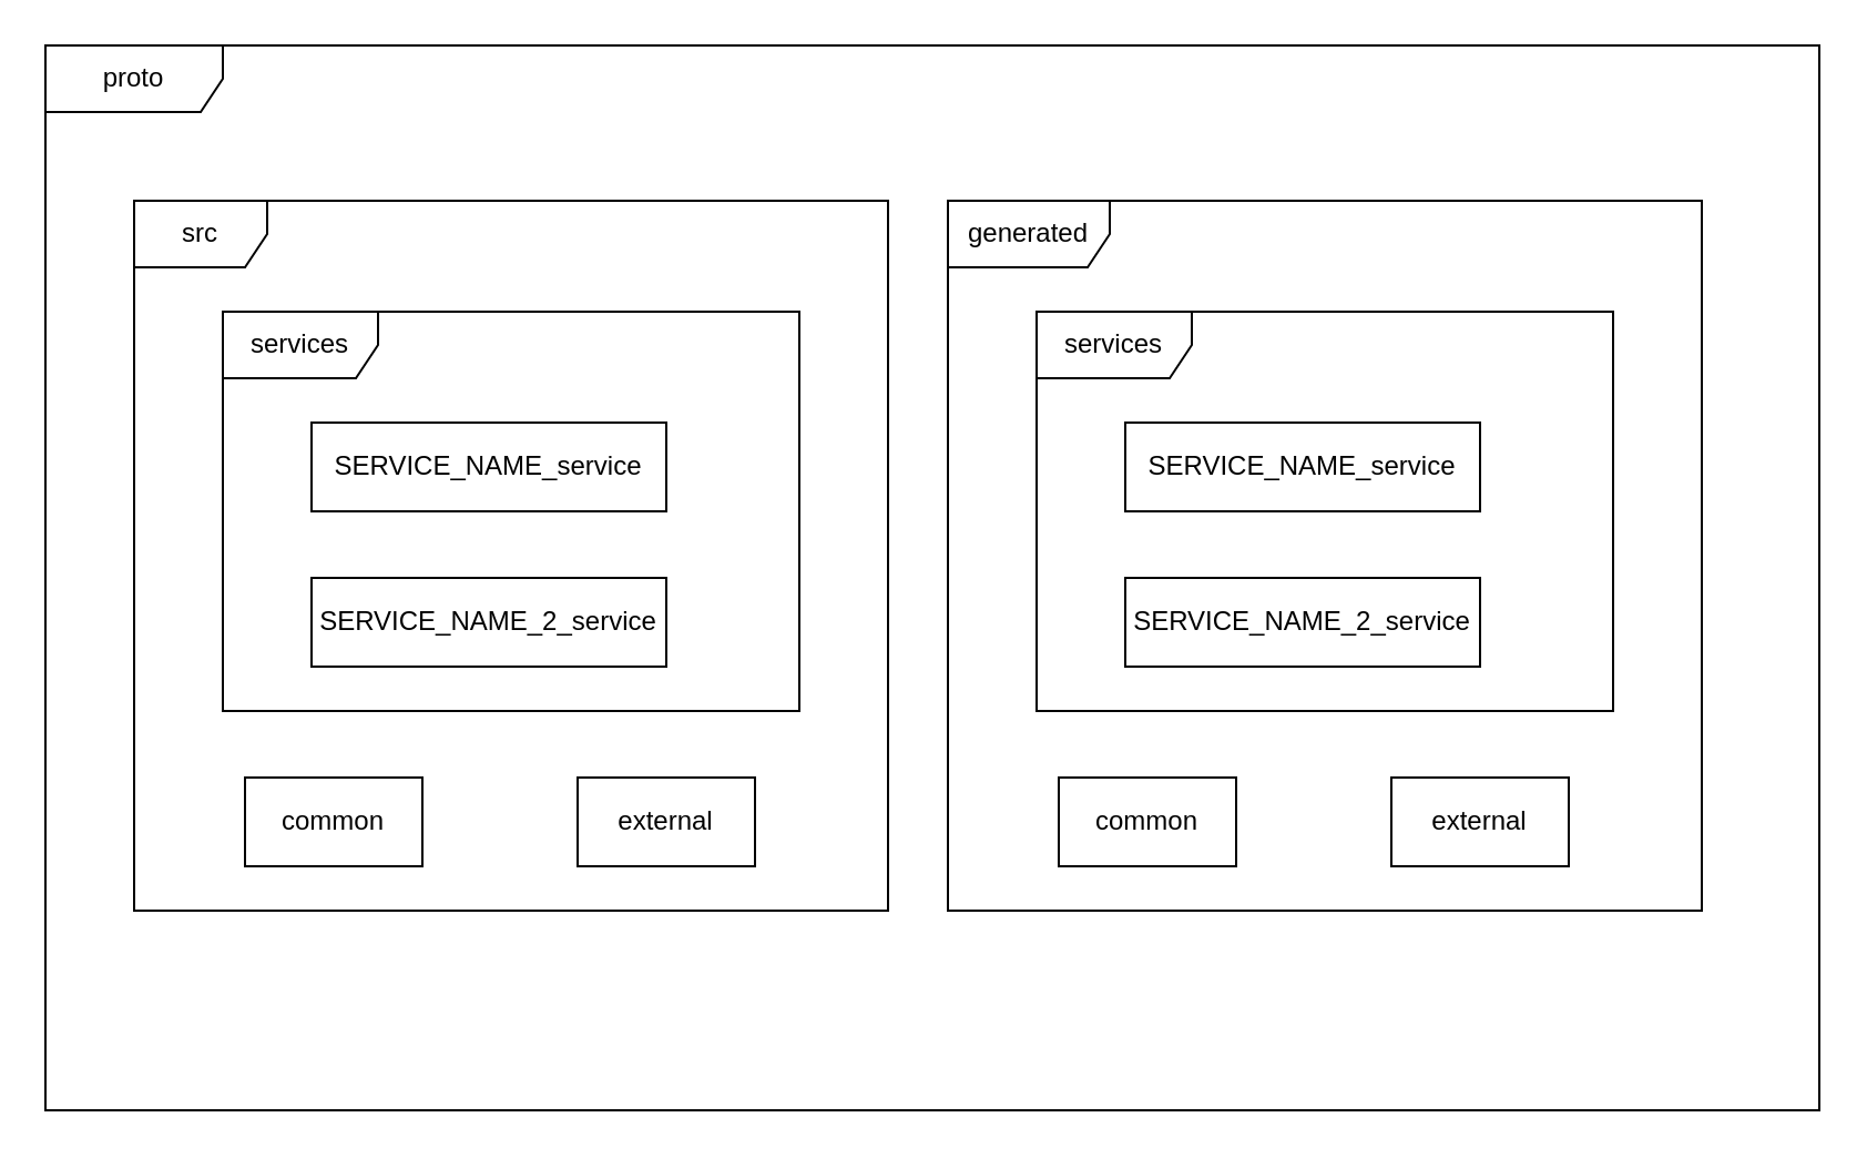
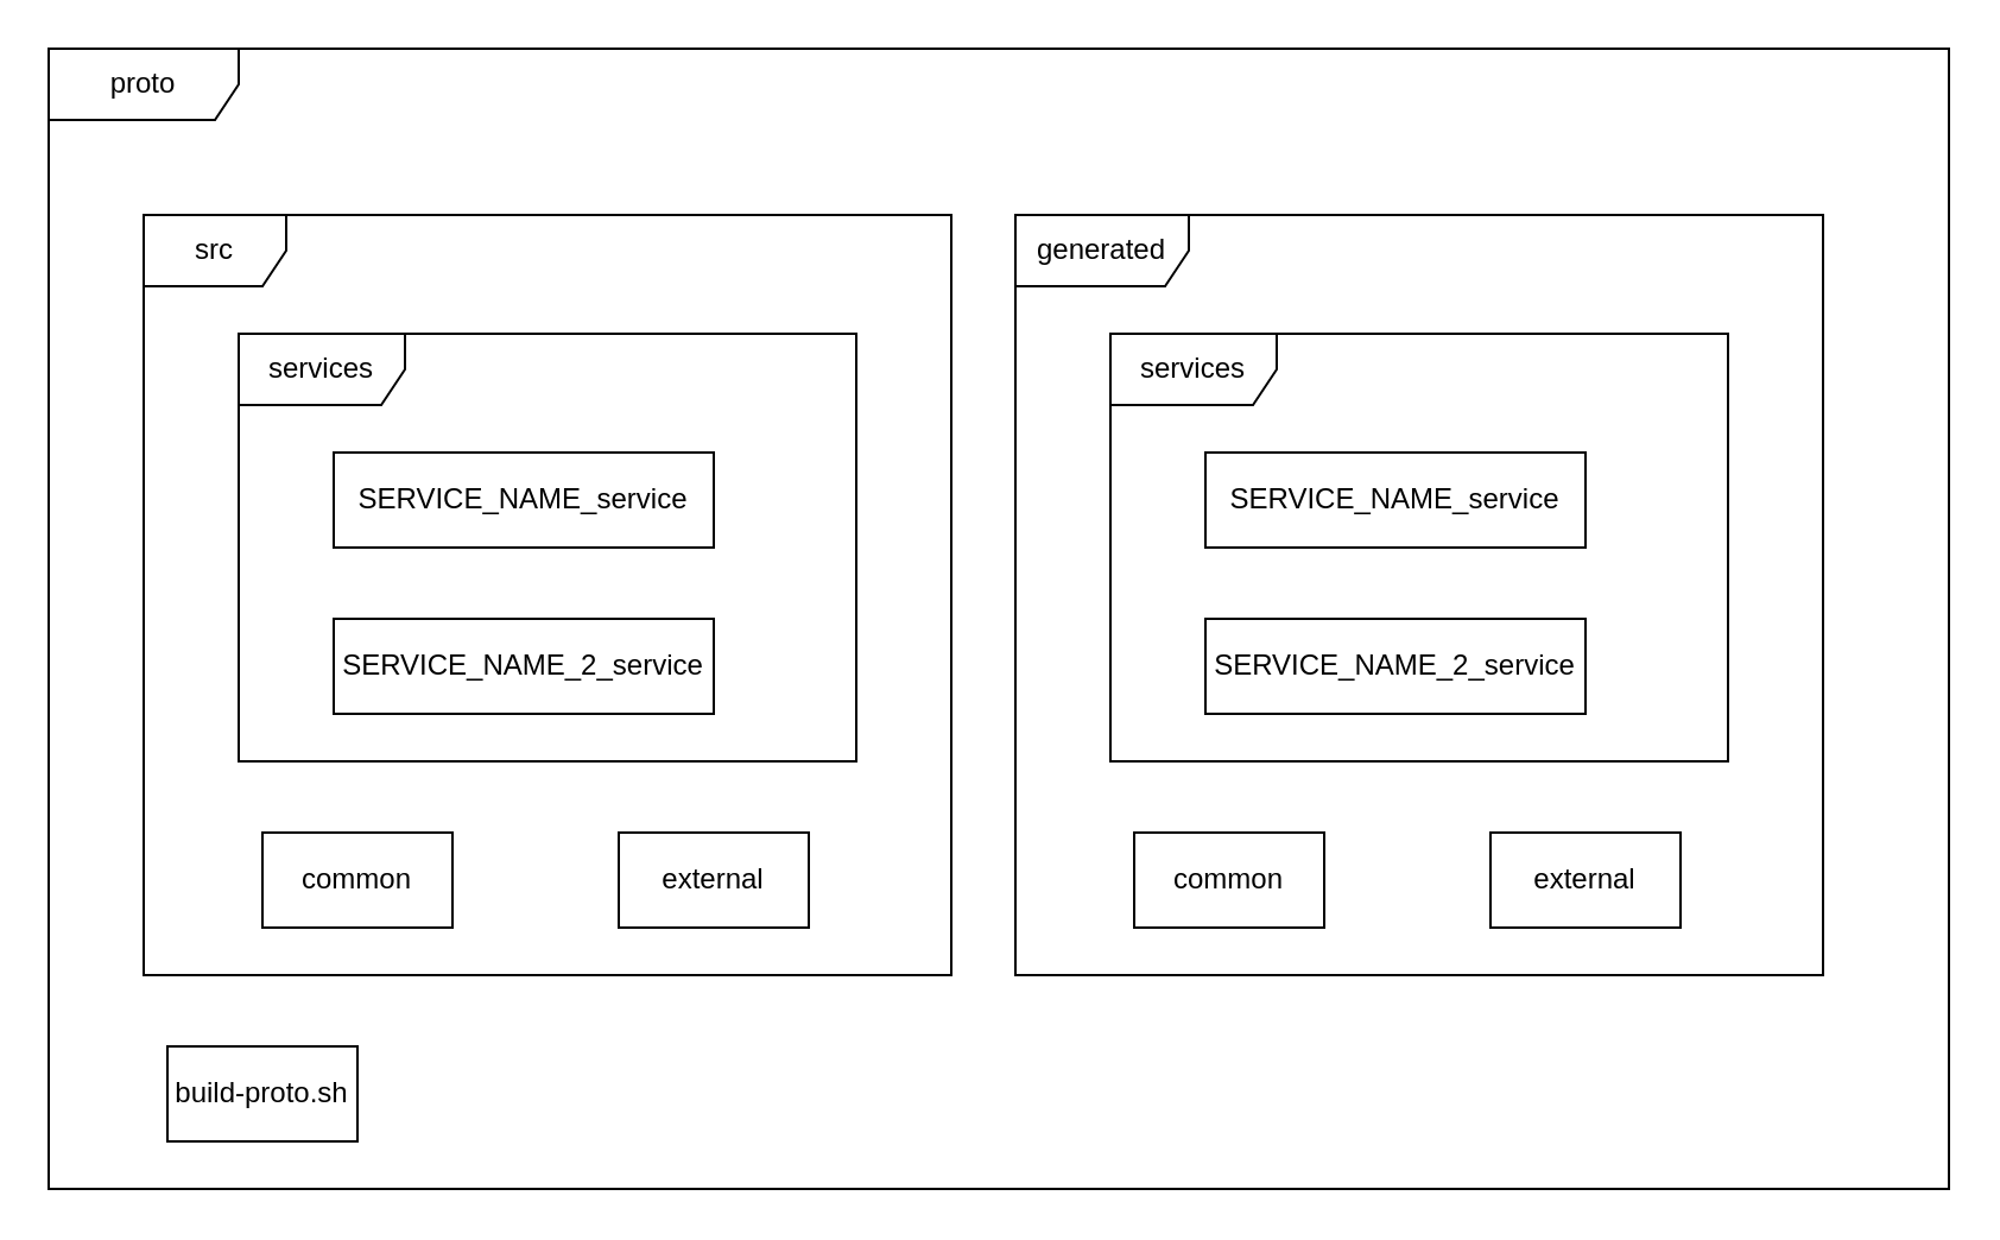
+ <mxCell id="15" value="build-proto.sh" style="rounded=0;whiteSpace=wrap;html=1;" vertex="1" parent="2"><mxGeometry x="50" y="420" width="80" height="40" as="geometry" /></mxCell>
